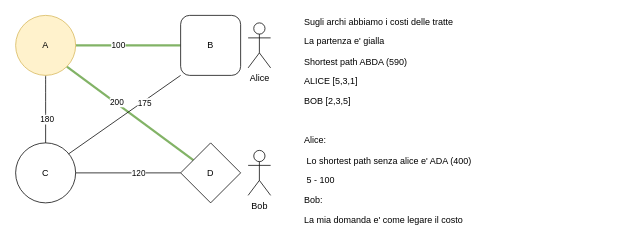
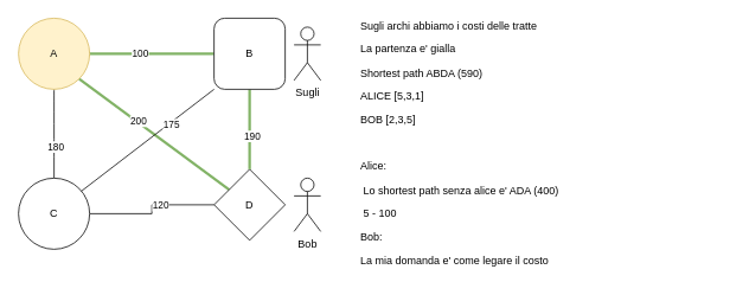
- <mxCell id="20" value="Alice" style="shape=umlActor;verticalLabelPosition=bottom;verticalAlign=top;html=1;outlineConnect=0;" vertex="1" parent="1"><mxGeometry x="330" y="30" width="30" height="60" as="geometry" /></mxCell>
+ <mxCell id="20" value="Sugli" style="shape=umlActor;verticalLabelPosition=bottom;verticalAlign=top;html=1;outlineConnect=0;" vertex="1" parent="1"><mxGeometry x="330" y="30" width="30" height="60" as="geometry" /></mxCell>
+ <mxCell id="13" style="edgeStyle=orthogonalEdgeStyle;rounded=0;orthogonalLoop=1;jettySize=auto;html=1;endArrow=none;endFill=0;fillColor=#d5e8d4;strokeColor=#82b366;strokeWidth=3;" edge="1" parent="1" source="17" target="9"><mxGeometry relative="1" as="geometry"><Array as="points"><mxPoint x="280" y="120" /><mxPoint x="280" y="120" /></Array></mxGeometry></mxCell>
+ <mxCell id="14" value="&lt;div&gt;190&lt;/div&gt;" style="edgeLabel;html=1;align=center;verticalAlign=middle;resizable=0;points=[];" vertex="1" connectable="0" parent="13"><mxGeometry x="0.162" y="2" relative="1" as="geometry"><mxPoint as="offset" /></mxGeometry></mxCell>
- <mxCell id="12" value="C" style="ellipse;whiteSpace=wrap;html=1;aspect=fixed;" vertex="1" parent="1"><mxGeometry x="20" y="190" width="80" height="80" as="geometry" /></mxCell>
+ <mxCell id="12" value="C" style="ellipse;whiteSpace=wrap;html=1;aspect=fixed;" vertex="1" parent="1"><mxGeometry x="20" y="200" width="80" height="80" as="geometry" /></mxCell>
